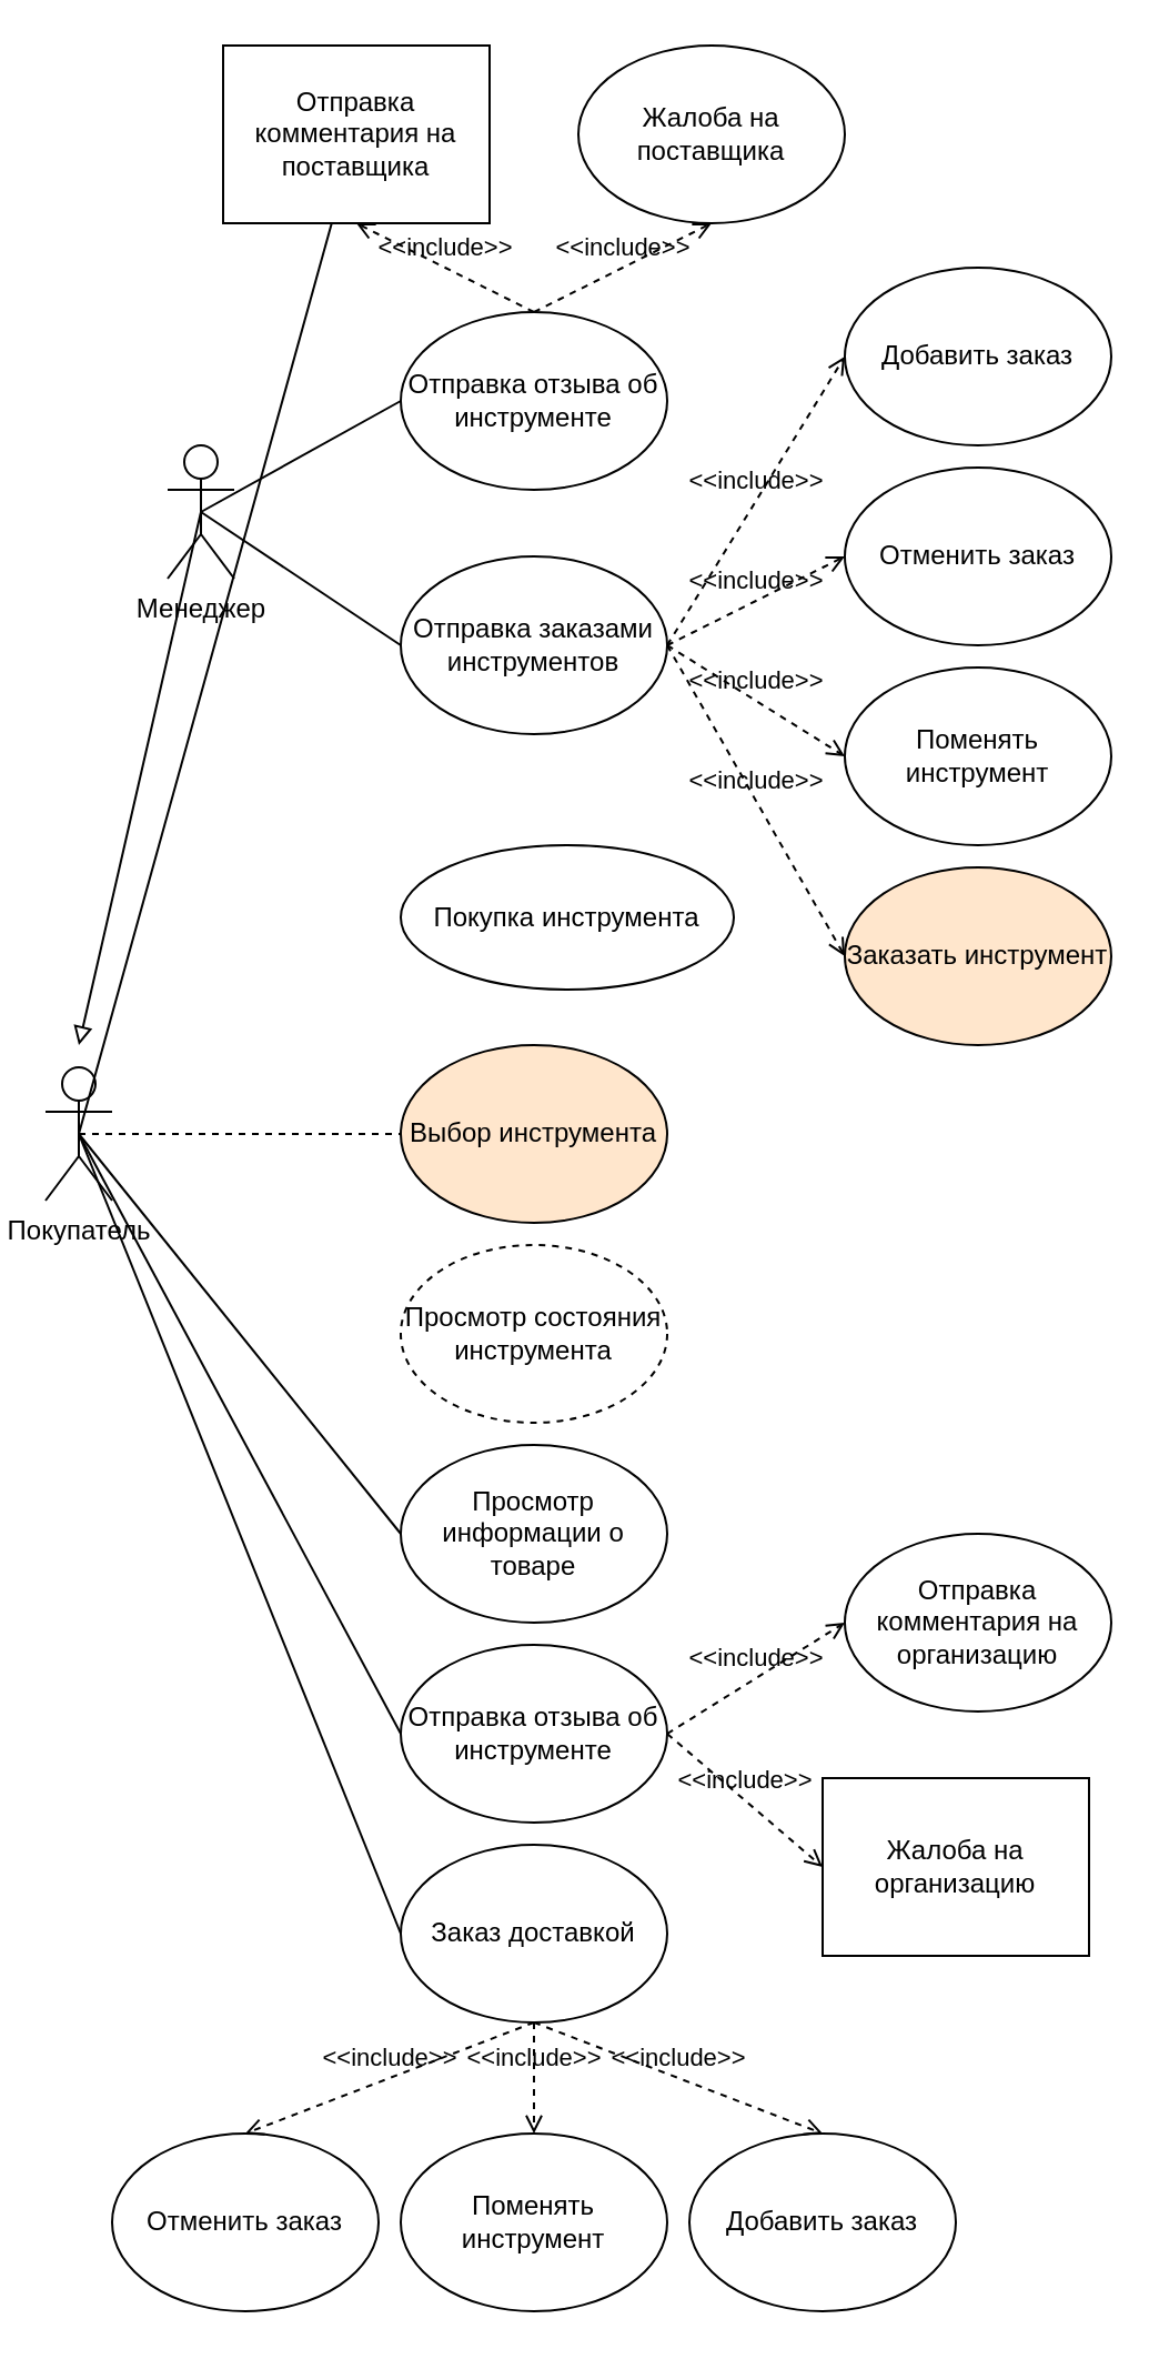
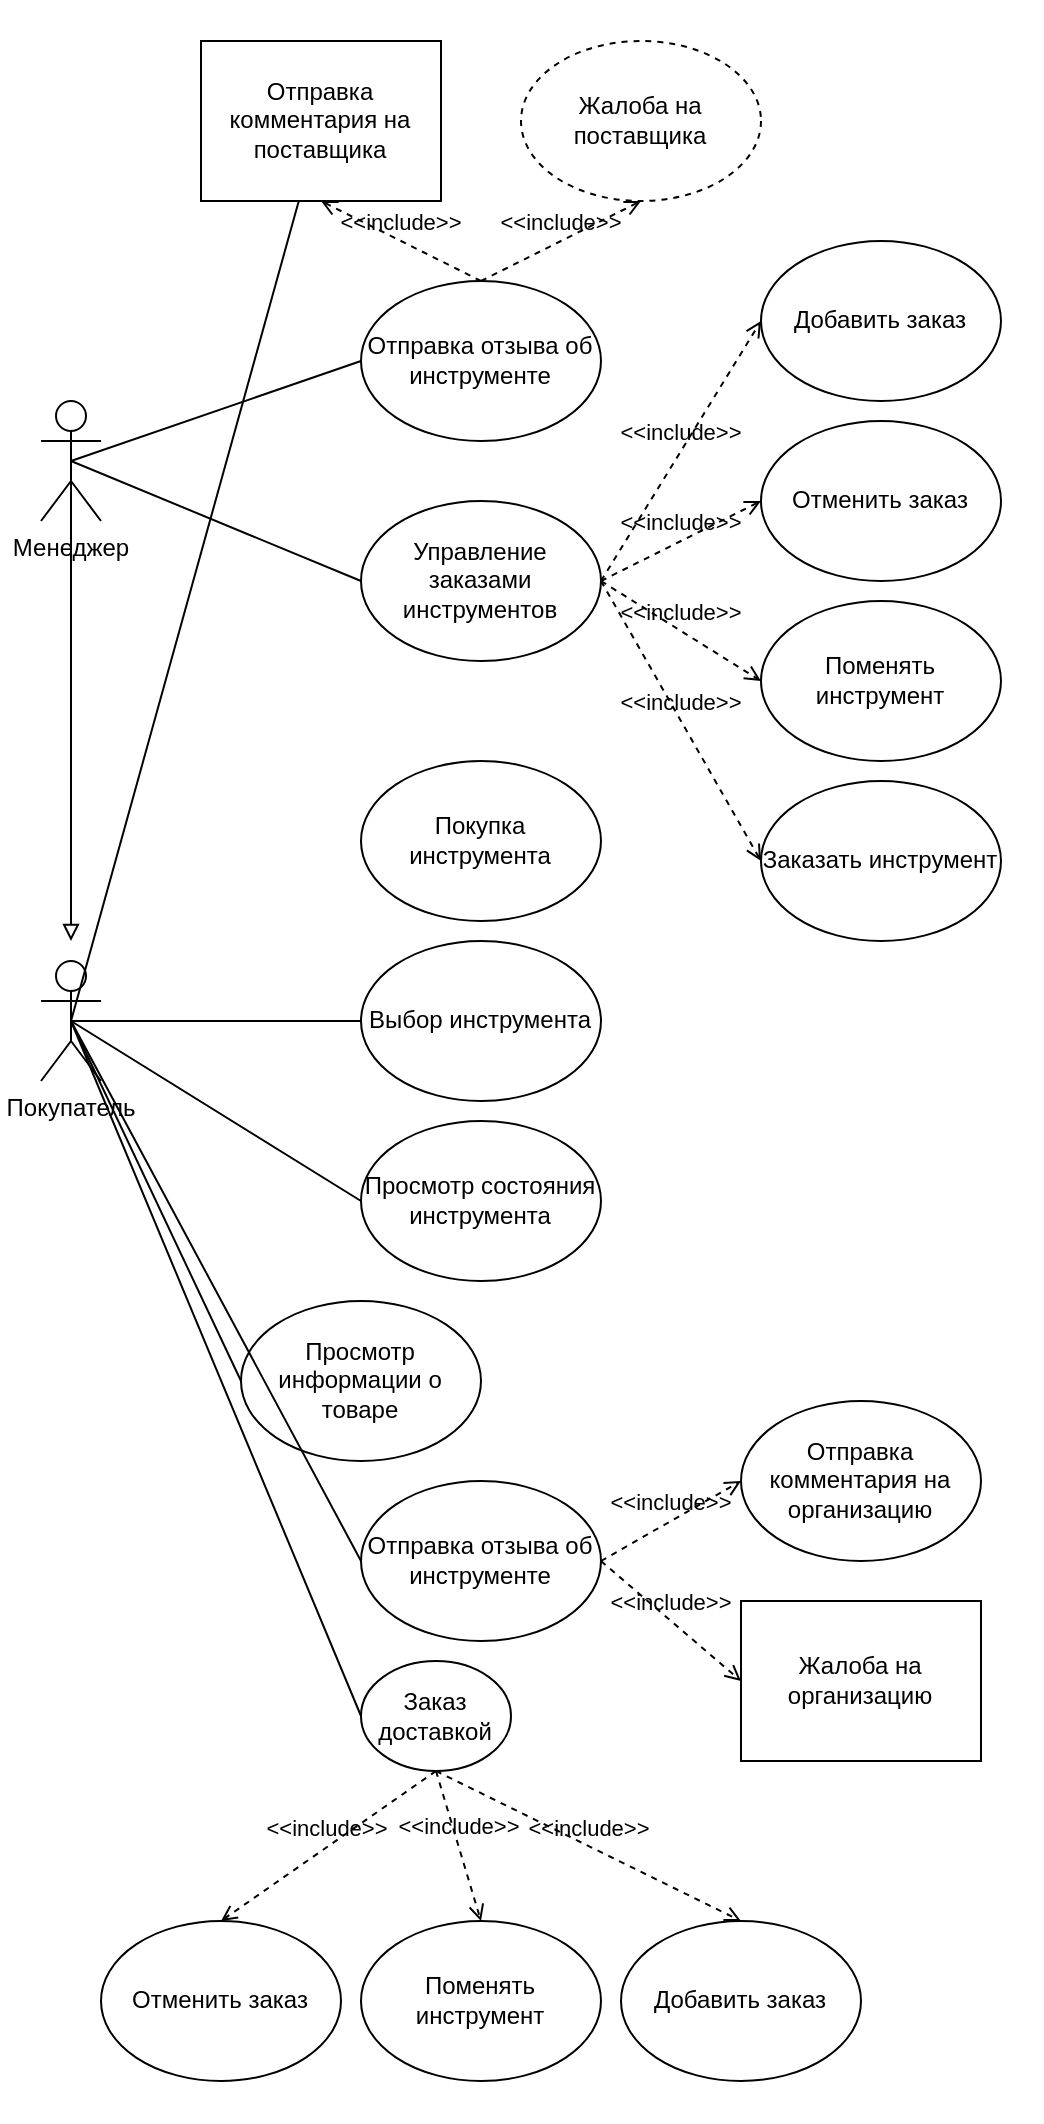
- <mxCell id="18" value="Жалоба на поставщика" style="ellipse;whiteSpace=wrap;html=1;" vertex="1" parent="1"><mxGeometry x="260" y="20" width="120" height="80" as="geometry" /></mxCell>
+ <mxCell id="18" value="Жалоба на поставщика" style="ellipse;whiteSpace=wrap;html=1;dashed=1;" vertex="1" parent="1"><mxGeometry x="260" y="20" width="120" height="80" as="geometry" /></mxCell>
- <mxCell id="4" value="Менеджер" style="shape=umlActor;verticalLabelPosition=bottom;verticalAlign=top;html=1;outlineConnect=0;" vertex="1" parent="1"><mxGeometry x="75" y="200" width="30" height="60" as="geometry" /></mxCell>
+ <mxCell id="4" value="Менеджер" style="shape=umlActor;verticalLabelPosition=bottom;verticalAlign=top;html=1;outlineConnect=0;" vertex="1" parent="1"><mxGeometry x="20" y="200" width="30" height="60" as="geometry" /></mxCell>
- <mxCell id="5" value="Отправка заказами инструментов" style="ellipse;whiteSpace=wrap;html=1;" vertex="1" parent="1"><mxGeometry x="180" y="250" width="120" height="80" as="geometry" /></mxCell>
+ <mxCell id="5" value="Управление заказами инструментов" style="ellipse;whiteSpace=wrap;html=1;" vertex="1" parent="1"><mxGeometry x="180" y="250" width="120" height="80" as="geometry" /></mxCell>
- <mxCell id="3" value="Покупка инструмента" style="ellipse;whiteSpace=wrap;html=1;" vertex="1" parent="1"><mxGeometry x="180" y="380" width="150" height="65" as="geometry" /></mxCell>
+ <mxCell id="3" value="Покупка инструмента" style="ellipse;whiteSpace=wrap;html=1;" vertex="1" parent="1"><mxGeometry x="180" y="380" width="120" height="80" as="geometry" /></mxCell>
- <mxCell id="9" value="Заказать инструмент" style="ellipse;whiteSpace=wrap;html=1;fillColor=#ffe6cc;" vertex="1" parent="1"><mxGeometry x="380" y="390" width="120" height="80" as="geometry" /></mxCell>
+ <mxCell id="9" value="Заказать инструмент" style="ellipse;whiteSpace=wrap;html=1;" vertex="1" parent="1"><mxGeometry x="380" y="390" width="120" height="80" as="geometry" /></mxCell>
- <mxCell id="42" value="" style="endArrow=none;html=1;rounded=0;exitX=0.5;exitY=0.5;exitDx=0;exitDy=0;exitPerimeter=0;entryX=0;entryY=0.5;entryDx=0;entryDy=0;dashed=1;" edge="1" parent="1" source="2" target="21"><mxGeometry width="50" height="50" relative="1" as="geometry"><mxPoint x="110" y="550" as="sourcePoint" /><mxPoint x="160" y="500" as="targetPoint" /></mxGeometry></mxCell>
+ <mxCell id="42" value="" style="endArrow=none;html=1;rounded=0;exitX=0.5;exitY=0.5;exitDx=0;exitDy=0;exitPerimeter=0;entryX=0;entryY=0.5;entryDx=0;entryDy=0;" edge="1" parent="1" source="2" target="21"><mxGeometry width="50" height="50" relative="1" as="geometry"><mxPoint x="110" y="550" as="sourcePoint" /><mxPoint x="160" y="500" as="targetPoint" /></mxGeometry></mxCell>
- <mxCell id="21" value="Выбор инструмента" style="ellipse;whiteSpace=wrap;html=1;fillColor=#ffe6cc;" vertex="1" parent="1"><mxGeometry x="180" y="470" width="120" height="80" as="geometry" /></mxCell>
+ <mxCell id="21" value="Выбор инструмента" style="ellipse;whiteSpace=wrap;html=1;" vertex="1" parent="1"><mxGeometry x="180" y="470" width="120" height="80" as="geometry" /></mxCell>
+ <mxCell id="39" value="" style="endArrow=none;html=1;rounded=0;exitX=0.5;exitY=0.5;exitDx=0;exitDy=0;exitPerimeter=0;entryX=0;entryY=0.5;entryDx=0;entryDy=0;" edge="1" parent="1" source="2" target="22"><mxGeometry width="50" height="50" relative="1" as="geometry"><mxPoint x="110" y="550" as="sourcePoint" /><mxPoint x="160" y="500" as="targetPoint" /></mxGeometry></mxCell>
- <mxCell id="22" value="Просмотр состояния инструмента" style="ellipse;whiteSpace=wrap;html=1;dashed=1;" vertex="1" parent="1"><mxGeometry x="180" y="560" width="120" height="80" as="geometry" /></mxCell>
+ <mxCell id="22" value="Просмотр состояния инструмента" style="ellipse;whiteSpace=wrap;html=1;" vertex="1" parent="1"><mxGeometry x="180" y="560" width="120" height="80" as="geometry" /></mxCell>
- <mxCell id="23" value="Просмотр информации о товаре" style="ellipse;whiteSpace=wrap;html=1;" vertex="1" parent="1"><mxGeometry x="180" y="650" width="120" height="80" as="geometry" /></mxCell>
+ <mxCell id="23" value="Просмотр информации о товаре" style="ellipse;whiteSpace=wrap;html=1;" vertex="1" parent="1"><mxGeometry x="120" y="650" width="120" height="80" as="geometry" /></mxCell>
- <mxCell id="25" value="Отправка комментария на организацию" style="ellipse;whiteSpace=wrap;html=1;" vertex="1" parent="1"><mxGeometry x="380" y="690" width="120" height="80" as="geometry" /></mxCell>
+ <mxCell id="25" value="Отправка комментария на организацию" style="ellipse;whiteSpace=wrap;html=1;" vertex="1" parent="1"><mxGeometry x="370" y="700" width="120" height="80" as="geometry" /></mxCell>
- <mxCell id="29" value="Заказ доставкой" style="ellipse;whiteSpace=wrap;html=1;" vertex="1" parent="1"><mxGeometry x="180" y="830" width="120" height="80" as="geometry" /></mxCell>
+ <mxCell id="29" value="Заказ доставкой" style="ellipse;whiteSpace=wrap;html=1;" vertex="1" parent="1"><mxGeometry x="180" y="830" width="75" height="55" as="geometry" /></mxCell>
